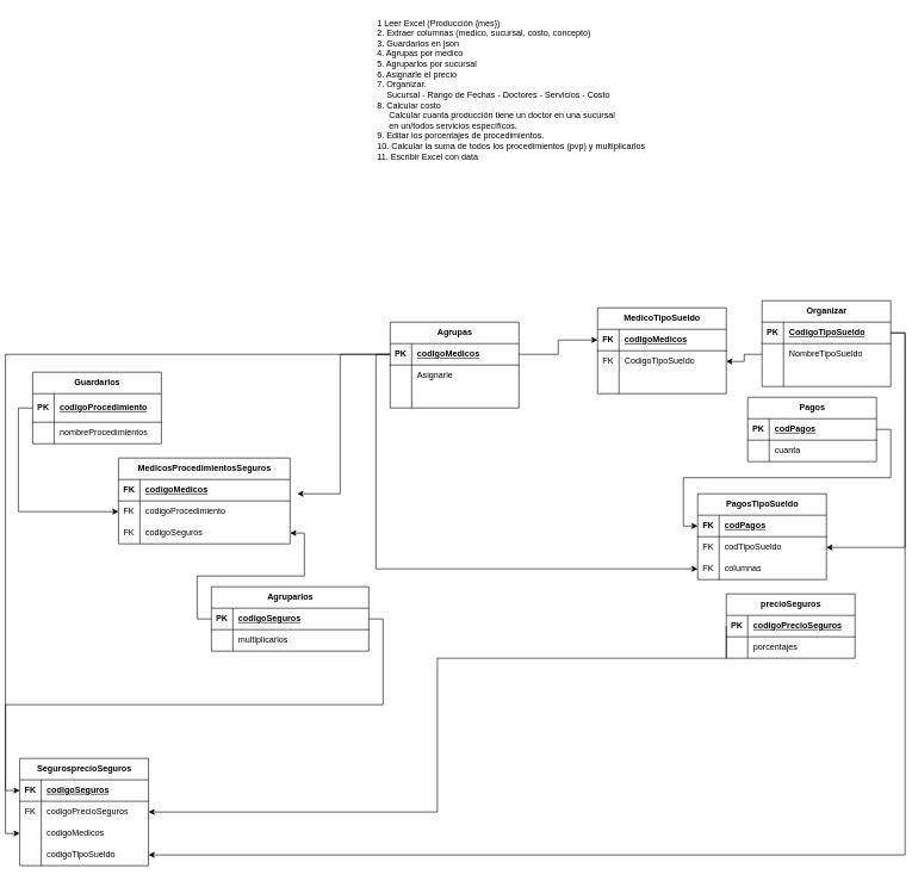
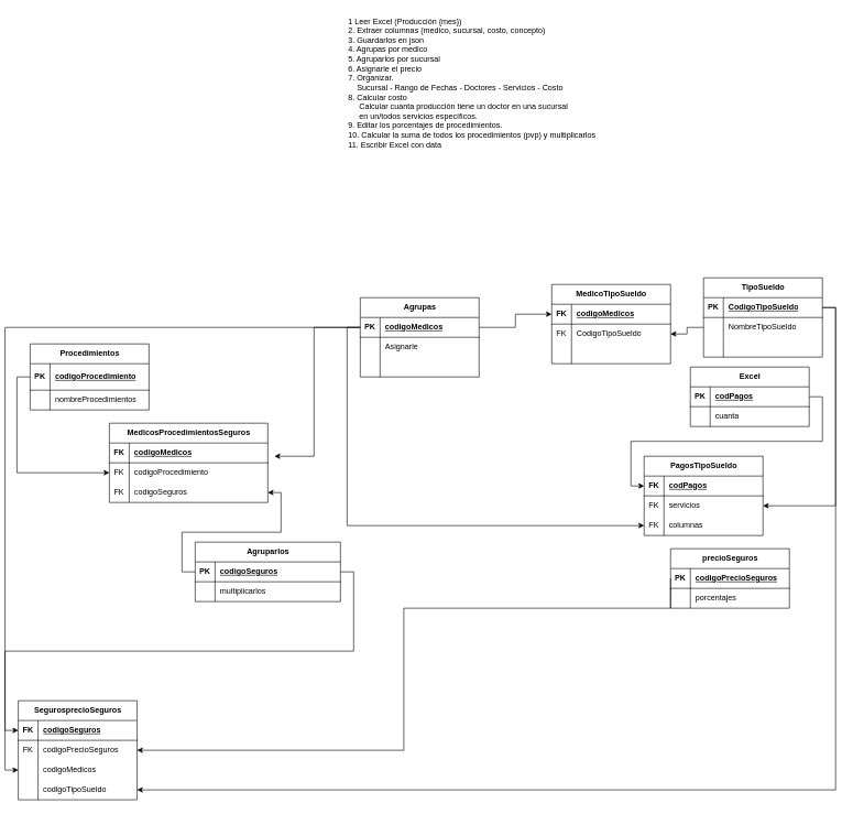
- <mxCell id="23" value="Organizar" style="shape=table;startSize=30;container=1;collapsible=1;childLayout=tableLayout;fixedRows=1;rowLines=0;fontStyle=1;align=center;resizeLast=1;html=1;" vertex="1" parent="1"><mxGeometry x="1058" y="420" width="180" height="120" as="geometry" /></mxCell>
+ <mxCell id="23" value="TipoSueldo" style="shape=table;startSize=30;container=1;collapsible=1;childLayout=tableLayout;fixedRows=1;rowLines=0;fontStyle=1;align=center;resizeLast=1;html=1;" vertex="1" parent="1"><mxGeometry x="1058" y="420" width="180" height="120" as="geometry" /></mxCell>
- <mxCell id="86" value="Guardarlos" style="shape=table;startSize=30;container=1;collapsible=1;childLayout=tableLayout;fixedRows=1;rowLines=0;fontStyle=1;align=center;resizeLast=1;html=1;" vertex="1" parent="1"><mxGeometry x="38" y="520" width="180" height="100" as="geometry" /></mxCell>
+ <mxCell id="86" value="Procedimientos" style="shape=table;startSize=30;container=1;collapsible=1;childLayout=tableLayout;fixedRows=1;rowLines=0;fontStyle=1;align=center;resizeLast=1;html=1;" vertex="1" parent="1"><mxGeometry x="38" y="520" width="180" height="100" as="geometry" /></mxCell>
- <mxCell id="35" value="Pagos" style="shape=table;startSize=30;container=1;collapsible=1;childLayout=tableLayout;fixedRows=1;rowLines=0;fontStyle=1;align=center;resizeLast=1;html=1;" vertex="1" parent="1"><mxGeometry x="1038" y="555" width="180" height="90" as="geometry" /></mxCell>
+ <mxCell id="35" value="Excel" style="shape=table;startSize=30;container=1;collapsible=1;childLayout=tableLayout;fixedRows=1;rowLines=0;fontStyle=1;align=center;resizeLast=1;html=1;" vertex="1" parent="1"><mxGeometry x="1038" y="555" width="180" height="90" as="geometry" /></mxCell>
- <mxCell id="48" value="codTipoSueldo" style="shape=partialRectangle;connectable=0;fillColor=none;top=0;left=0;bottom=0;right=0;align=left;spacingLeft=6;overflow=hidden;whiteSpace=wrap;html=1;" vertex="1" parent="46"><mxGeometry x="30" width="150" height="30" as="geometry"><mxRectangle width="150" height="30" as="alternateBounds" /></mxGeometry></mxCell>
+ <mxCell id="48" value="servicios" style="shape=partialRectangle;connectable=0;fillColor=none;top=0;left=0;bottom=0;right=0;align=left;spacingLeft=6;overflow=hidden;whiteSpace=wrap;html=1;" vertex="1" parent="46"><mxGeometry x="30" width="150" height="30" as="geometry"><mxRectangle width="150" height="30" as="alternateBounds" /></mxGeometry></mxCell>
